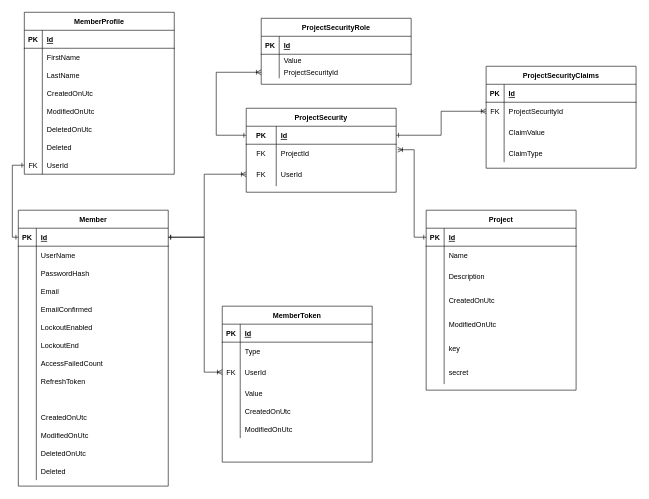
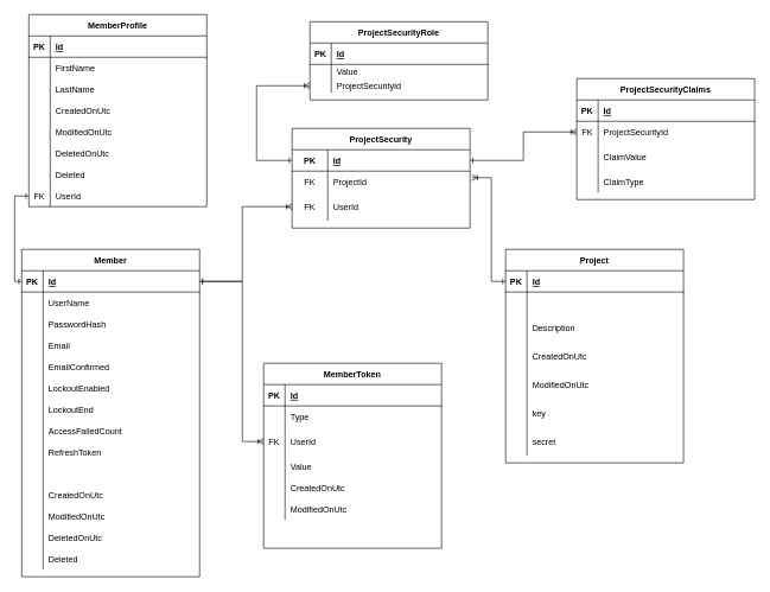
- <mxCell id="119" value="Name" style="shape=partialRectangle;overflow=hidden;connectable=0;fillColor=none;top=0;left=0;bottom=0;right=0;align=left;spacingLeft=6;" parent="117" vertex="1"><mxGeometry x="30" width="220" height="30" as="geometry"><mxRectangle width="220" height="30" as="alternateBounds" /></mxGeometry></mxCell>
